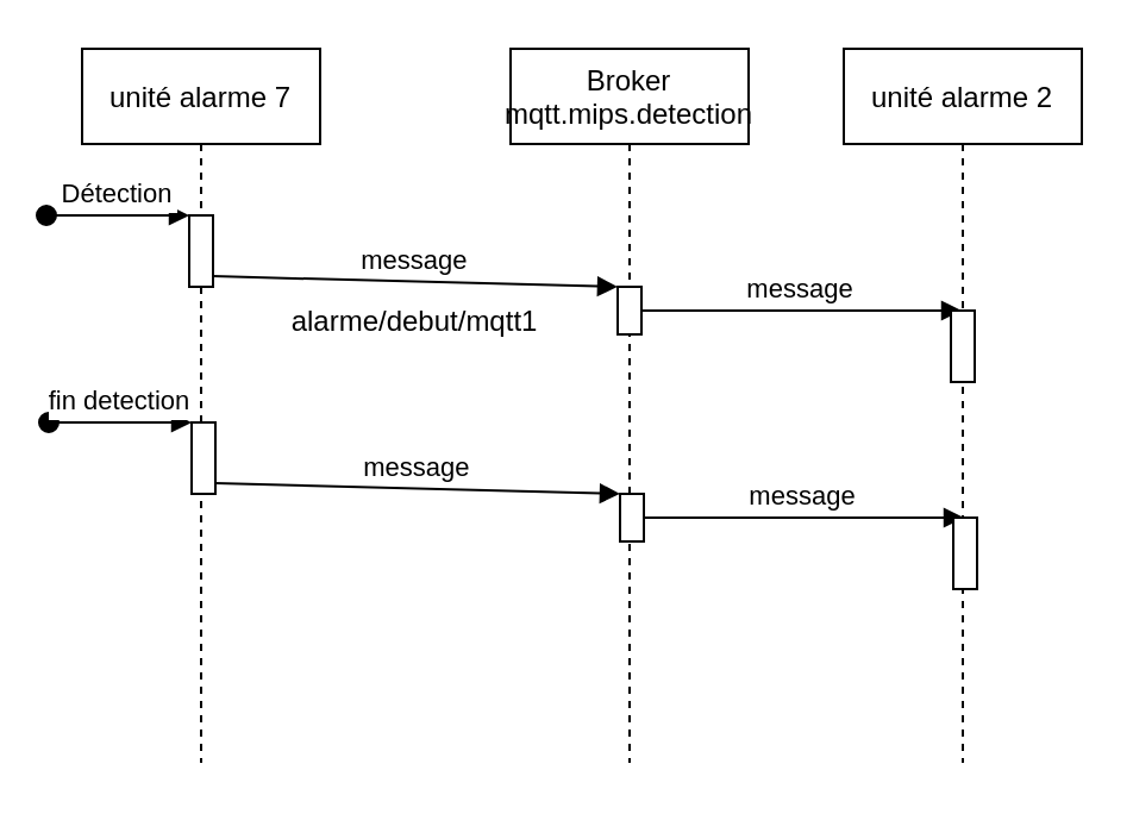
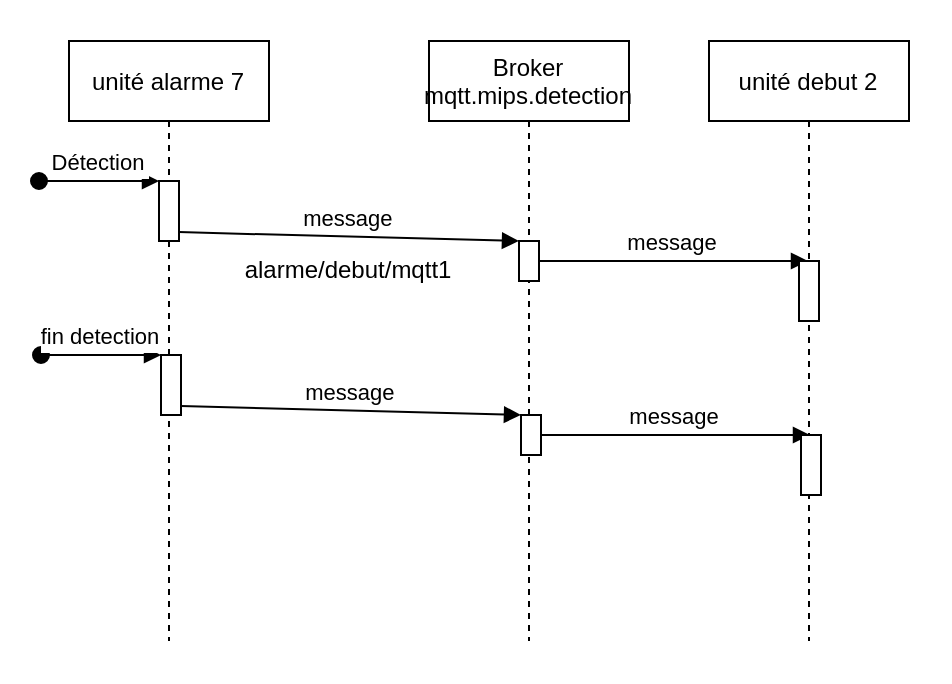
- <mxCell id="9" value="unité alarme 2" style="shape=umlLifeline;perimeter=lifelinePerimeter;container=1;collapsible=0;recursiveResize=0;rounded=0;shadow=0;strokeWidth=1;" vertex="1" parent="1"><mxGeometry x="354" y="20" width="100" height="300" as="geometry" /></mxCell>
+ <mxCell id="9" value="unité debut 2" style="shape=umlLifeline;perimeter=lifelinePerimeter;container=1;collapsible=0;recursiveResize=0;rounded=0;shadow=0;strokeWidth=1;" vertex="1" parent="1"><mxGeometry x="354" y="20" width="100" height="300" as="geometry" /></mxCell>
